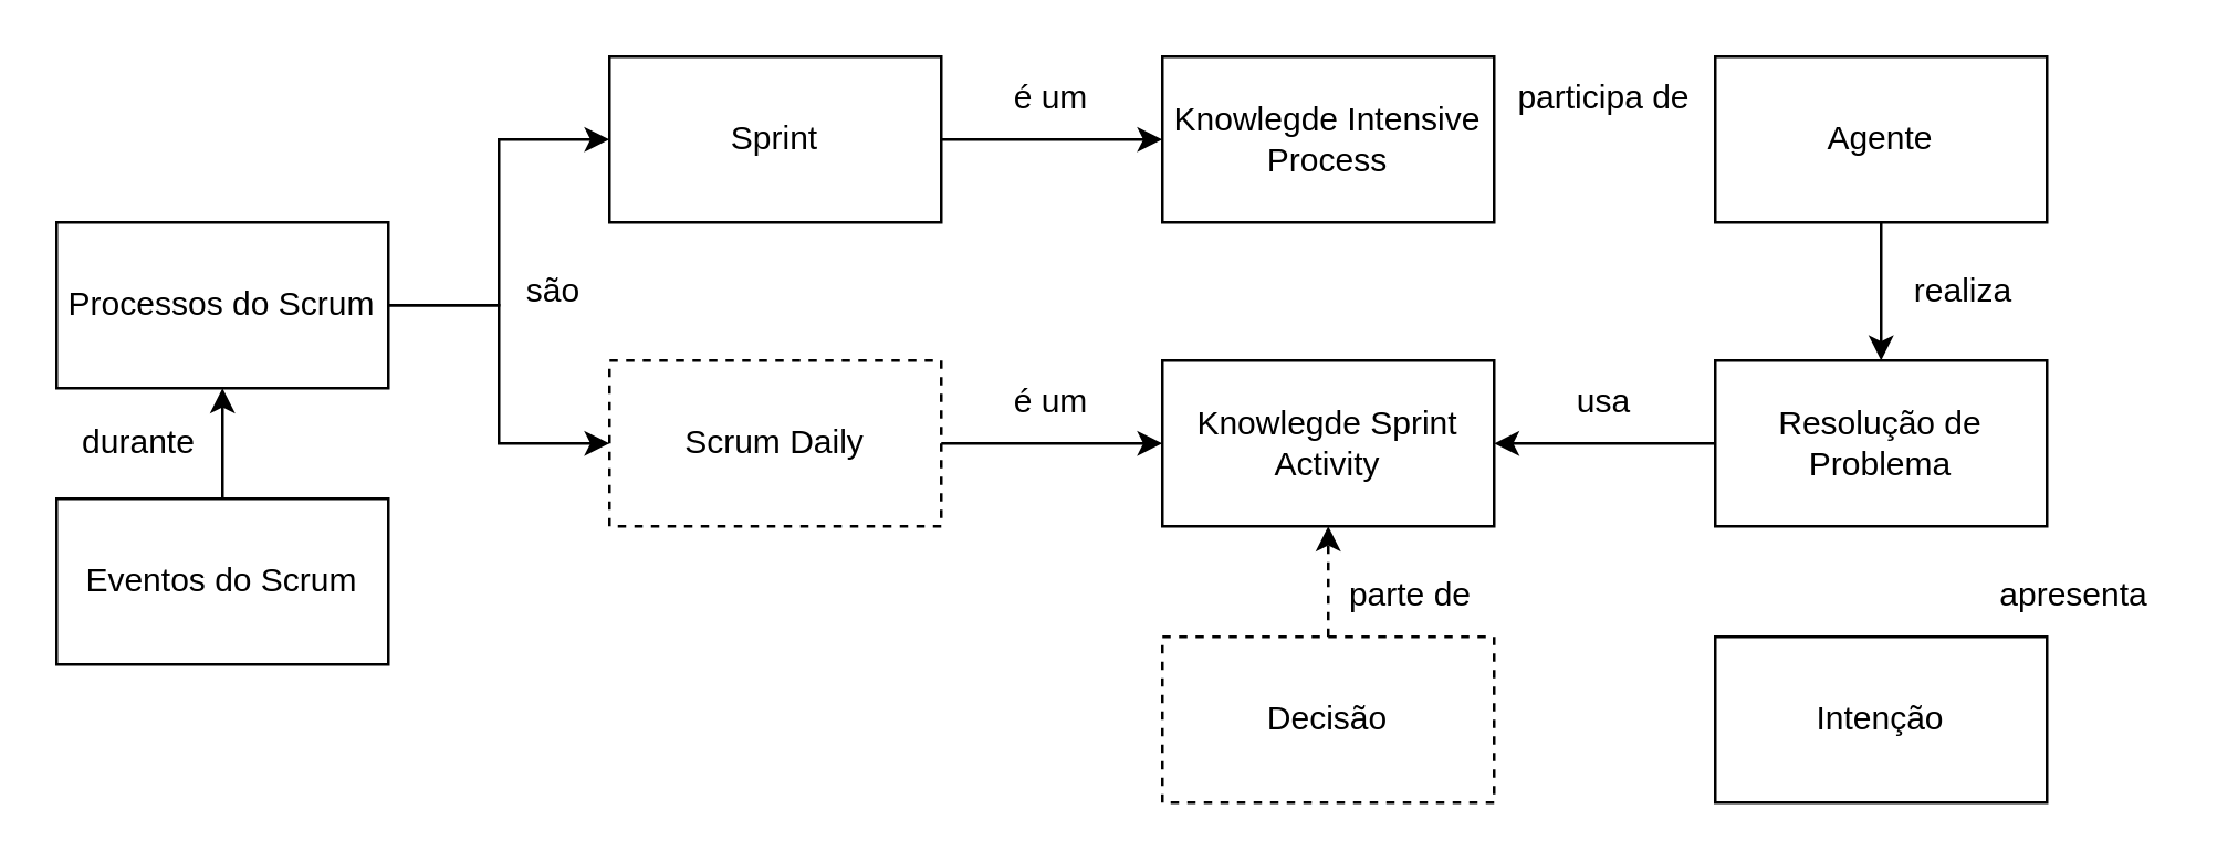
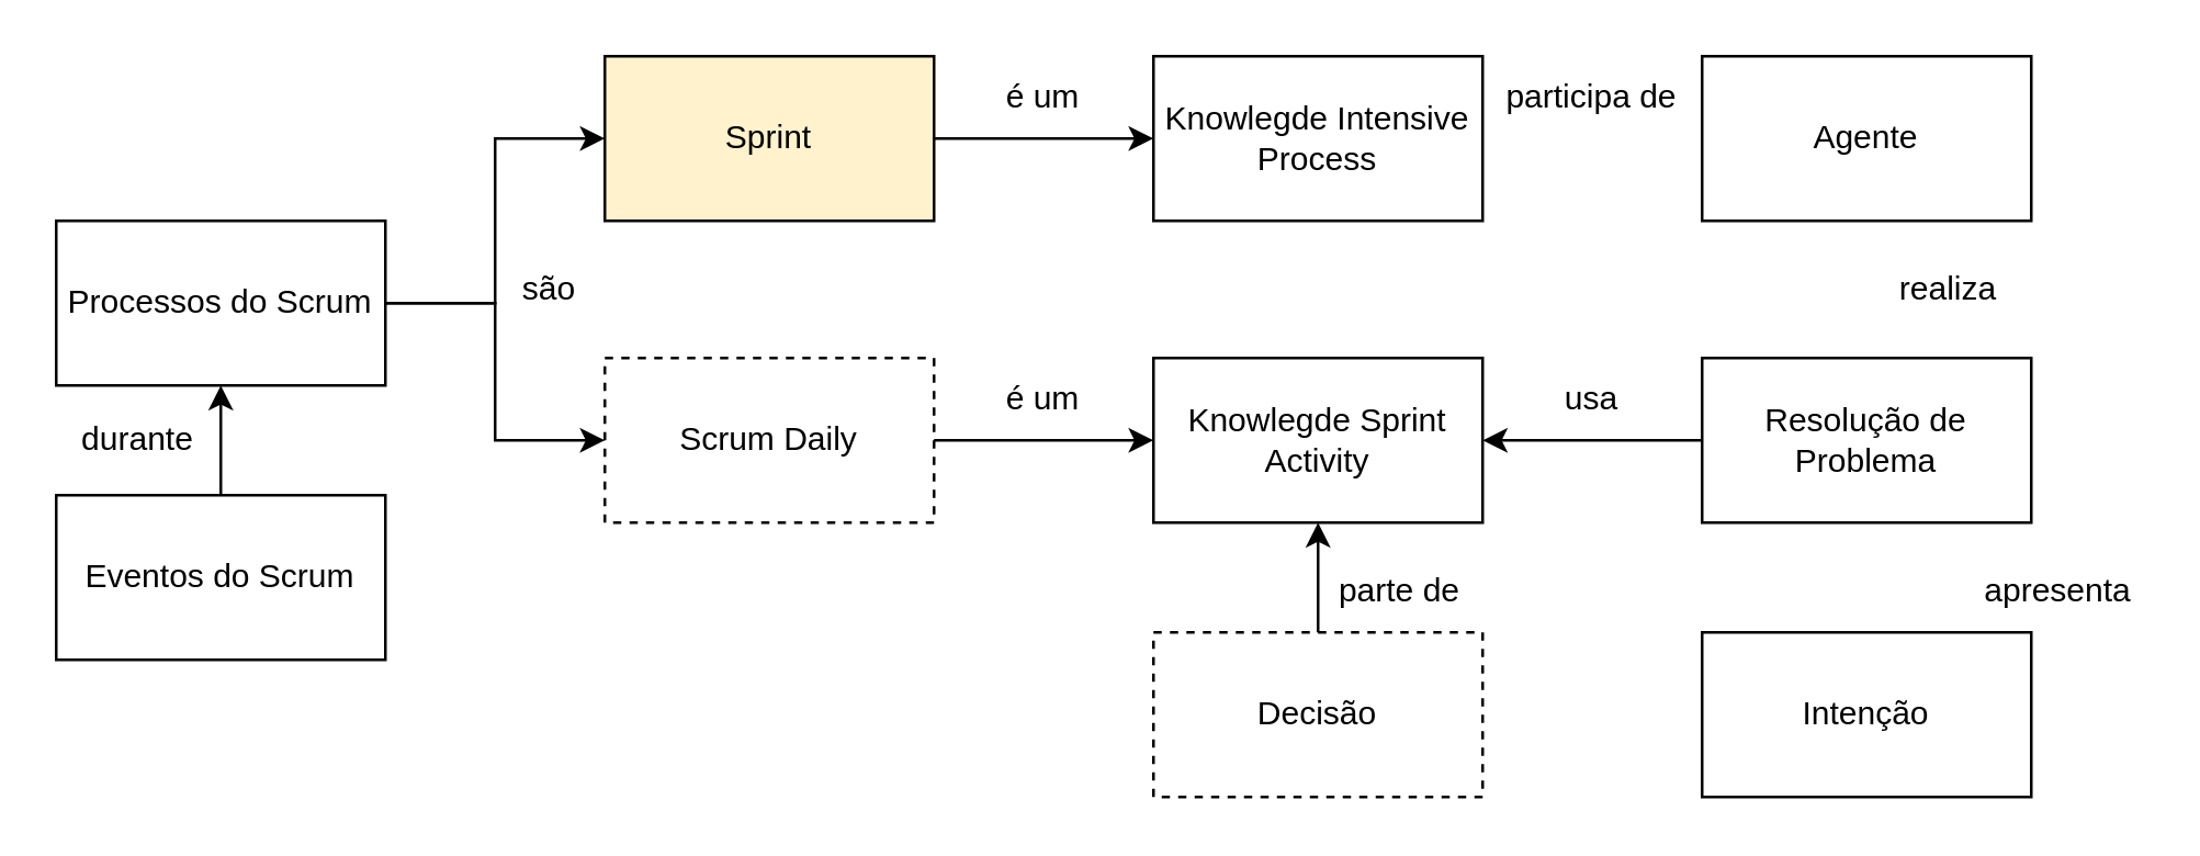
- <mxCell id="6" value="Sprint" style="rounded=0;whiteSpace=wrap;html=1;" vertex="1" parent="1"><mxGeometry x="220" y="20" width="120" height="60" as="geometry" /></mxCell>
+ <mxCell id="6" value="Sprint" style="rounded=0;whiteSpace=wrap;html=1;fillColor=#fff2cc;" vertex="1" parent="1"><mxGeometry x="220" y="20" width="120" height="60" as="geometry" /></mxCell>
- <mxCell id="28" value="" style="endArrow=classic;html=1;rounded=0;entryX=0.5;entryY=0;entryDx=0;entryDy=0;exitX=0.5;exitY=1;exitDx=0;exitDy=0;" edge="1" parent="1" source="8" target="9"><mxGeometry width="50" height="50" relative="1" as="geometry"><mxPoint x="290" y="110" as="sourcePoint" /><mxPoint x="340" y="60" as="targetPoint" /></mxGeometry></mxCell>
- <mxCell id="17" value="" style="endArrow=classic;html=1;rounded=0;exitX=0.5;exitY=0;exitDx=0;exitDy=0;entryX=0.5;entryY=1;entryDx=0;entryDy=0;dashed=1;" edge="1" parent="1" source="16" target="3"><mxGeometry width="50" height="50" relative="1" as="geometry"><mxPoint x="410" y="100" as="sourcePoint" /><mxPoint x="460" y="50" as="targetPoint" /></mxGeometry></mxCell>
+ <mxCell id="17" value="" style="endArrow=classic;html=1;rounded=0;exitX=0.5;exitY=0;exitDx=0;exitDy=0;entryX=0.5;entryY=1;entryDx=0;entryDy=0;" edge="1" parent="1" source="16" target="3"><mxGeometry width="50" height="50" relative="1" as="geometry"><mxPoint x="410" y="100" as="sourcePoint" /><mxPoint x="460" y="50" as="targetPoint" /></mxGeometry></mxCell>
